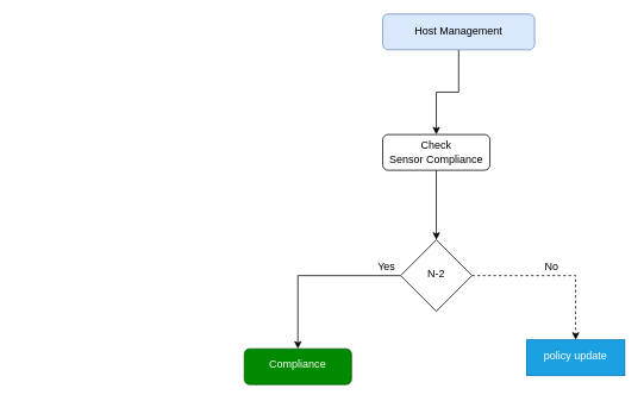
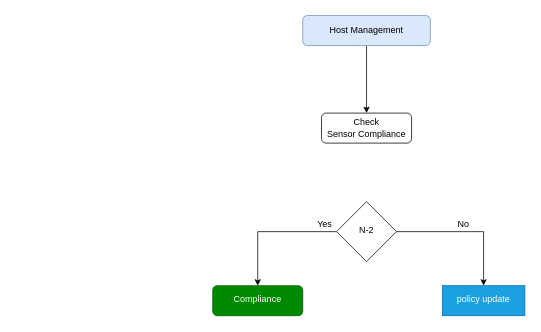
- <mxCell id="3" value="Host Management" style="rounded=1;whiteSpace=wrap;html=1;fontSize=12;glass=0;strokeWidth=1;shadow=0;fillColor=#dae8fc;strokeColor=#6c8ebf;" parent="1" vertex="1"><mxGeometry x="428" y="15" width="170" height="40" as="geometry" /></mxCell>
+ <mxCell id="3" value="Host Management" style="rounded=1;whiteSpace=wrap;html=1;fontSize=12;glass=0;strokeWidth=1;shadow=0;fillColor=#dae8fc;strokeColor=#6c8ebf;" parent="1" vertex="1"><mxGeometry x="403" y="20" width="170" height="40" as="geometry" /></mxCell>
- <mxCell id="5" value="" style="edgeStyle=orthogonalEdgeStyle;rounded=0;orthogonalLoop=1;jettySize=auto;html=1;entryX=0.5;entryY=0;entryDx=0;entryDy=0;" parent="1" source="6" target="9" edge="1"><mxGeometry relative="1" as="geometry" /></mxCell>
- <mxCell id="7" value="" style="edgeStyle=orthogonalEdgeStyle;rounded=0;orthogonalLoop=1;jettySize=auto;html=1;dashed=1;" parent="1" source="9" target="10" edge="1"><mxGeometry relative="1" as="geometry" /></mxCell>
+ <mxCell id="7" value="" style="edgeStyle=orthogonalEdgeStyle;rounded=0;orthogonalLoop=1;jettySize=auto;html=1;" parent="1" source="9" target="10" edge="1"><mxGeometry relative="1" as="geometry" /></mxCell>
- <mxCell id="11" value="Compliance" style="rounded=1;whiteSpace=wrap;html=1;shadow=0;strokeWidth=1;spacing=6;spacingTop=-4;fillColor=#008a00;fontColor=#ffffff;strokeColor=#005700;" parent="1" vertex="1"><mxGeometry x="273" y="390" width="120" height="40" as="geometry" /></mxCell>
+ <mxCell id="11" value="Compliance" style="rounded=1;whiteSpace=wrap;html=1;shadow=0;strokeWidth=1;spacing=6;spacingTop=-4;fillColor=#008a00;fontColor=#ffffff;strokeColor=#005700;" parent="1" vertex="1"><mxGeometry x="283" y="380" width="120" height="40" as="geometry" /></mxCell>
